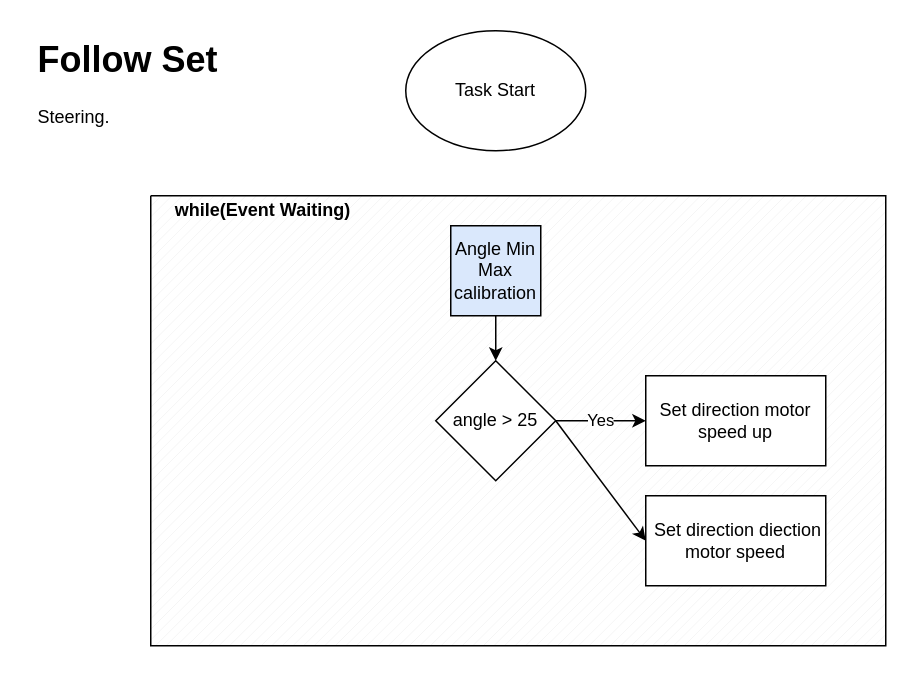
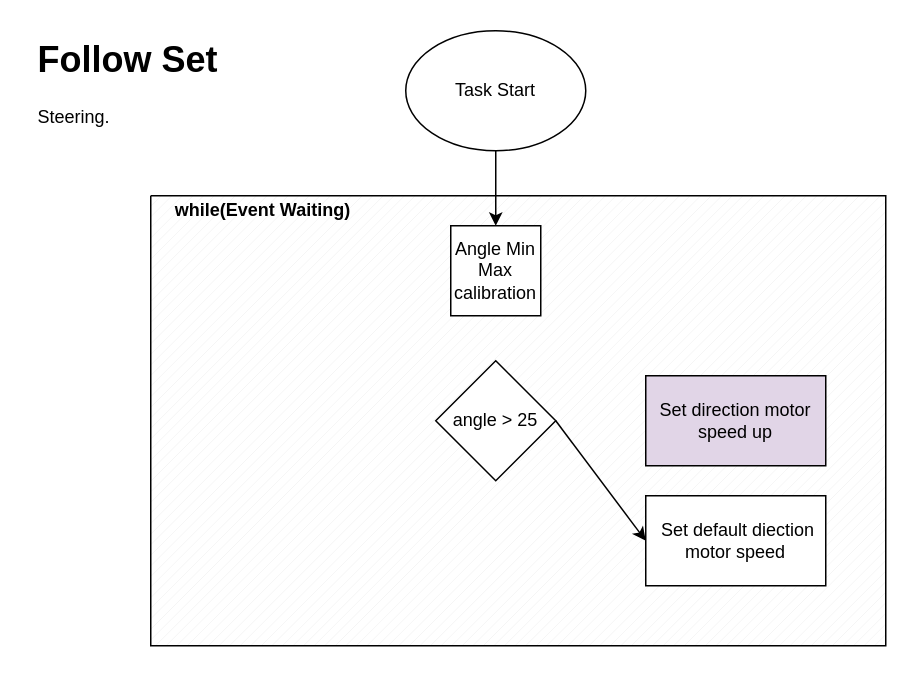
+ <mxCell id="13" value="" style="endArrow=classic;html=1;exitX=0.5;exitY=1;exitDx=0;exitDy=0;entryX=0.5;entryY=0;entryDx=0;entryDy=0;" edge="1" parent="1" source="3" target="7"><mxGeometry width="50" height="50" relative="1" as="geometry"><mxPoint x="380" y="220" as="sourcePoint" /><mxPoint x="430" y="170" as="targetPoint" /></mxGeometry></mxCell>
- <mxCell id="7" value="Angle Min Max calibration" style="whiteSpace=wrap;html=1;aspect=fixed;fillColor=#dae8fc;" vertex="1" parent="1"><mxGeometry x="300" y="150" width="60" height="60" as="geometry" /></mxCell>
+ <mxCell id="7" value="Angle Min Max calibration" style="whiteSpace=wrap;html=1;aspect=fixed;" vertex="1" parent="1"><mxGeometry x="300" y="150" width="60" height="60" as="geometry" /></mxCell>
- <mxCell id="6" value="" style="edgeStyle=orthogonalEdgeStyle;rounded=0;orthogonalLoop=1;jettySize=auto;html=1;" edge="1" parent="1" source="7" target="9"><mxGeometry relative="1" as="geometry" /></mxCell>
- <mxCell id="8" value="Yes" style="edgeStyle=orthogonalEdgeStyle;rounded=0;orthogonalLoop=1;jettySize=auto;html=1;" edge="1" parent="1" source="9" target="10"><mxGeometry relative="1" as="geometry" /></mxCell>
- <mxCell id="10" value="Set direction motor speed up" style="whiteSpace=wrap;html=1;" vertex="1" parent="1"><mxGeometry x="430" y="250" width="120" height="60" as="geometry" /></mxCell>
+ <mxCell id="10" value="Set direction motor speed up" style="whiteSpace=wrap;html=1;fillColor=#e1d5e7;" vertex="1" parent="1"><mxGeometry x="430" y="250" width="120" height="60" as="geometry" /></mxCell>
- <mxCell id="11" value="&amp;nbsp;Set direction diection motor speed" style="whiteSpace=wrap;html=1;" vertex="1" parent="1"><mxGeometry x="430" y="330" width="120" height="60" as="geometry" /></mxCell>
+ <mxCell id="11" value="&amp;nbsp;Set default diection motor speed" style="whiteSpace=wrap;html=1;" vertex="1" parent="1"><mxGeometry x="430" y="330" width="120" height="60" as="geometry" /></mxCell>
